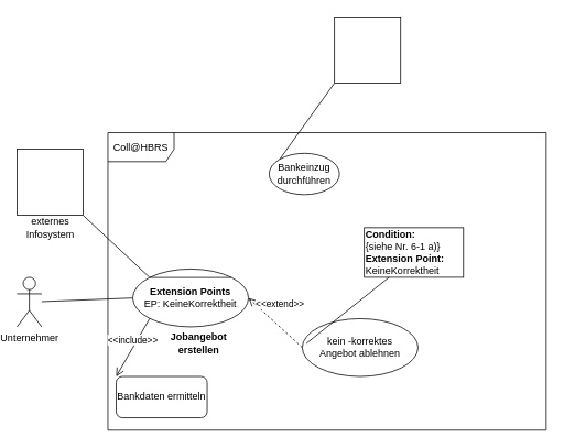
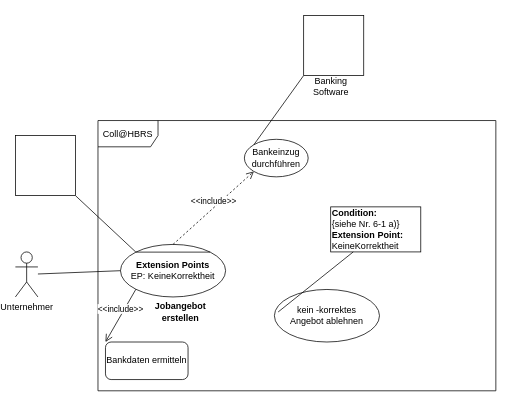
+ <mxCell id="12" value="Banking&lt;br&gt;Software" style="text;html=1;align=center;verticalAlign=middle;resizable=0;points=[];autosize=1;" vertex="1" parent="1"><mxGeometry x="410" y="100" width="60" height="30" as="geometry" /></mxCell>
- <mxCell id="15" value="externes&lt;br&gt;Infosystem" style="text;html=1;align=center;verticalAlign=middle;resizable=0;points=[];autosize=1;" vertex="1" parent="1"><mxGeometry x="25" y="260" width="70" height="30" as="geometry" /></mxCell>
+ <mxCell id="10" value="&amp;lt;&amp;lt;include&amp;gt;&amp;gt;" style="html=1;verticalAlign=bottom;endArrow=open;dashed=1;endSize=8;entryX=0;entryY=1;entryDx=0;entryDy=0;exitX=0.5;exitY=0;exitDx=0;exitDy=0;" edge="1" parent="1" source="5" target="9"><mxGeometry relative="1" as="geometry"><mxPoint x="360" y="295" as="sourcePoint" /><mxPoint x="280" y="295" as="targetPoint" /></mxGeometry></mxCell>
- <mxCell id="18" value="&amp;lt;&amp;lt;extend&amp;gt;&amp;gt;" style="html=1;verticalAlign=bottom;endArrow=open;dashed=1;endSize=8;entryX=1;entryY=0.5;entryDx=0;entryDy=0;exitX=0;exitY=0.5;exitDx=0;exitDy=0;" edge="1" parent="1" source="17" target="5"><mxGeometry x="0.103" y="-15" relative="1" as="geometry"><mxPoint x="410" y="375" as="sourcePoint" /><mxPoint x="330" y="375" as="targetPoint" /><mxPoint x="-1" as="offset" /></mxGeometry></mxCell>
